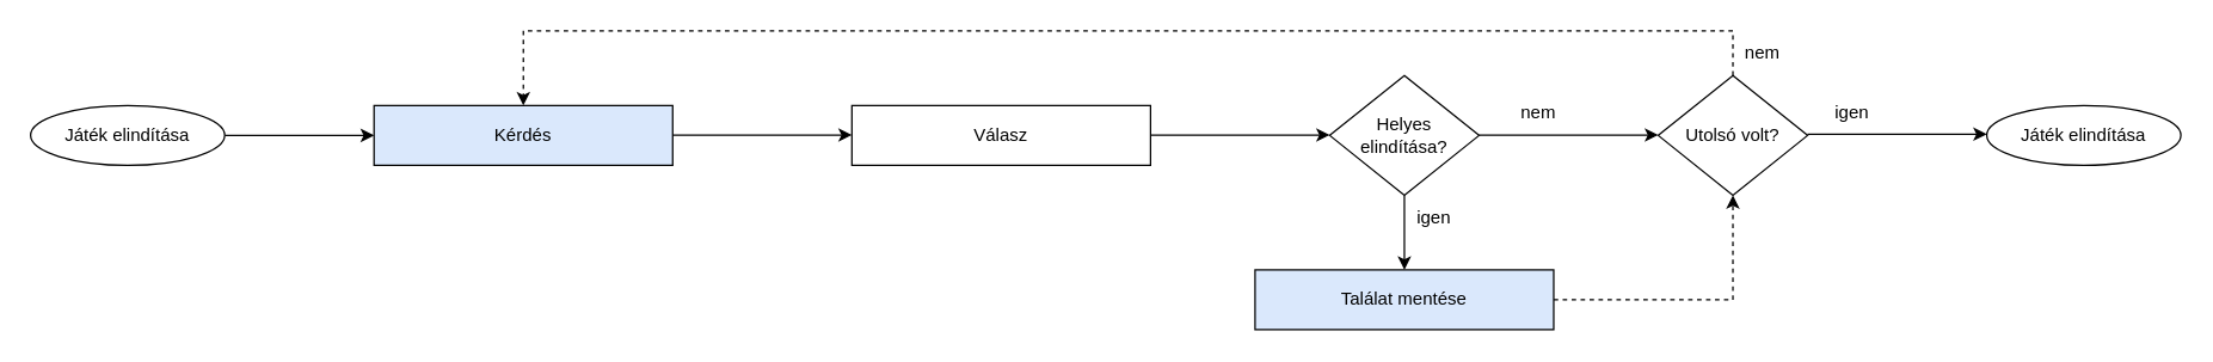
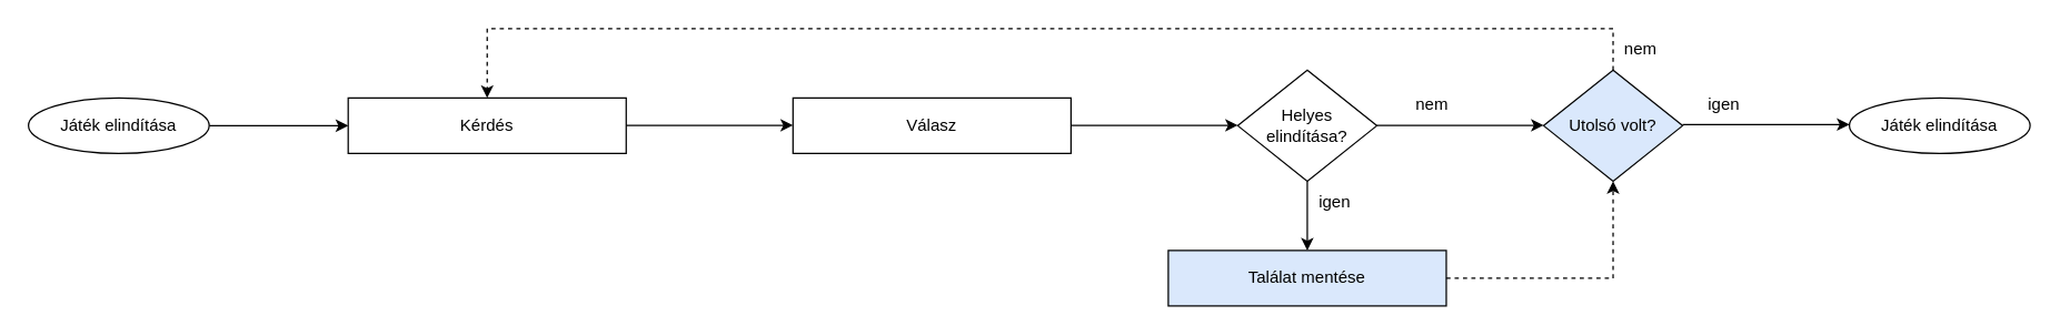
- <mxCell id="4" value="Kérdés" style="rounded=0;whiteSpace=wrap;html=1;fillColor=#dae8fc;" vertex="1" parent="1"><mxGeometry x="250" y="70" width="200" height="40" as="geometry" /></mxCell>
+ <mxCell id="4" value="Kérdés" style="rounded=0;whiteSpace=wrap;html=1;" vertex="1" parent="1"><mxGeometry x="250" y="70" width="200" height="40" as="geometry" /></mxCell>
- <mxCell id="12" value="Utolsó volt?" style="rhombus;whiteSpace=wrap;html=1;" vertex="1" parent="1"><mxGeometry x="1110" y="50" width="100" height="80" as="geometry" /></mxCell>
+ <mxCell id="12" value="Utolsó volt?" style="rhombus;whiteSpace=wrap;html=1;fillColor=#dae8fc;" vertex="1" parent="1"><mxGeometry x="1110" y="50" width="100" height="80" as="geometry" /></mxCell>
